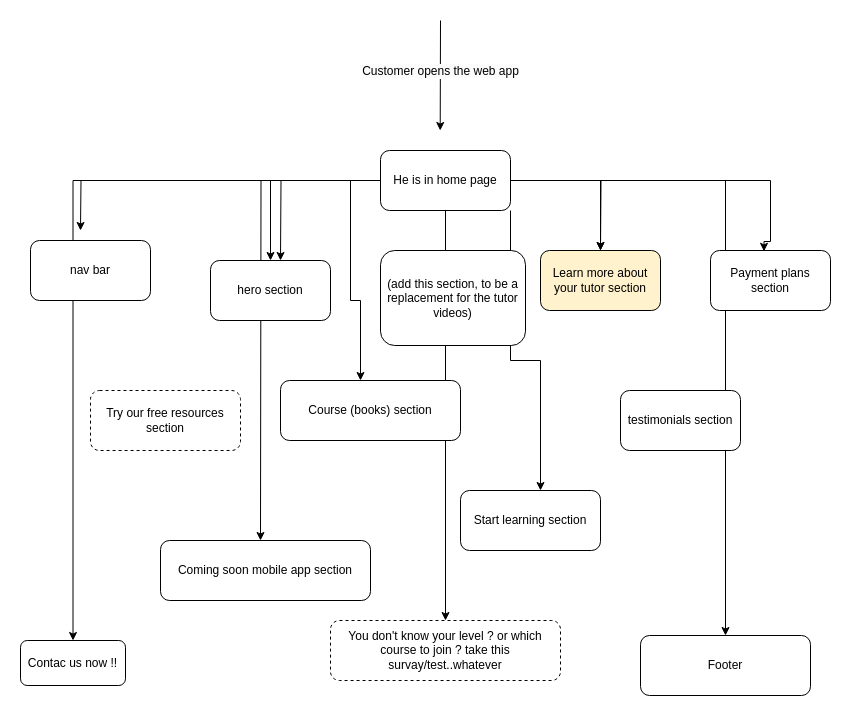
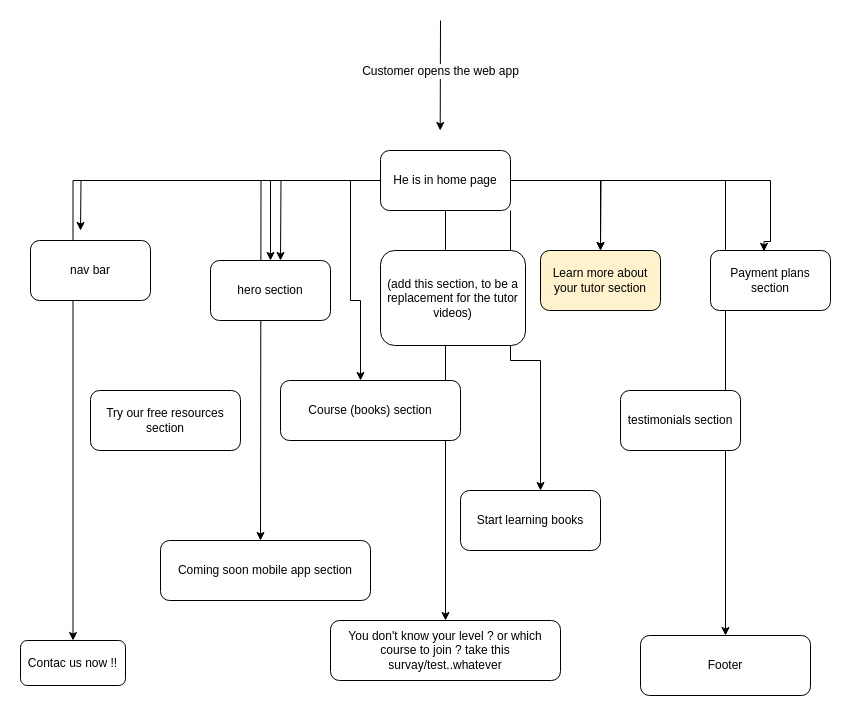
- <mxCell id="22" value="Try our free resources section" style="rounded=1;whiteSpace=wrap;html=1;dashed=1;" vertex="1" parent="1"><mxGeometry x="90" y="390" width="150" height="60" as="geometry" /></mxCell>
+ <mxCell id="22" value="Try our free resources section" style="rounded=1;whiteSpace=wrap;html=1;" vertex="1" parent="1"><mxGeometry x="90" y="390" width="150" height="60" as="geometry" /></mxCell>
- <mxCell id="25" value="Start learning section" style="rounded=1;whiteSpace=wrap;html=1;" vertex="1" parent="1"><mxGeometry x="460" y="490" width="140" height="60" as="geometry" /></mxCell>
+ <mxCell id="25" value="Start learning books" style="rounded=1;whiteSpace=wrap;html=1;" vertex="1" parent="1"><mxGeometry x="460" y="490" width="140" height="60" as="geometry" /></mxCell>
- <mxCell id="27" value="You don't know your level ? or which course to join ? take this survay/test..whatever" style="rounded=1;whiteSpace=wrap;html=1;dashed=1;" vertex="1" parent="1"><mxGeometry x="330" y="620" width="230" height="60" as="geometry" /></mxCell>
+ <mxCell id="27" value="You don't know your level ? or which course to join ? take this survay/test..whatever" style="rounded=1;whiteSpace=wrap;html=1;" vertex="1" parent="1"><mxGeometry x="330" y="620" width="230" height="60" as="geometry" /></mxCell>
